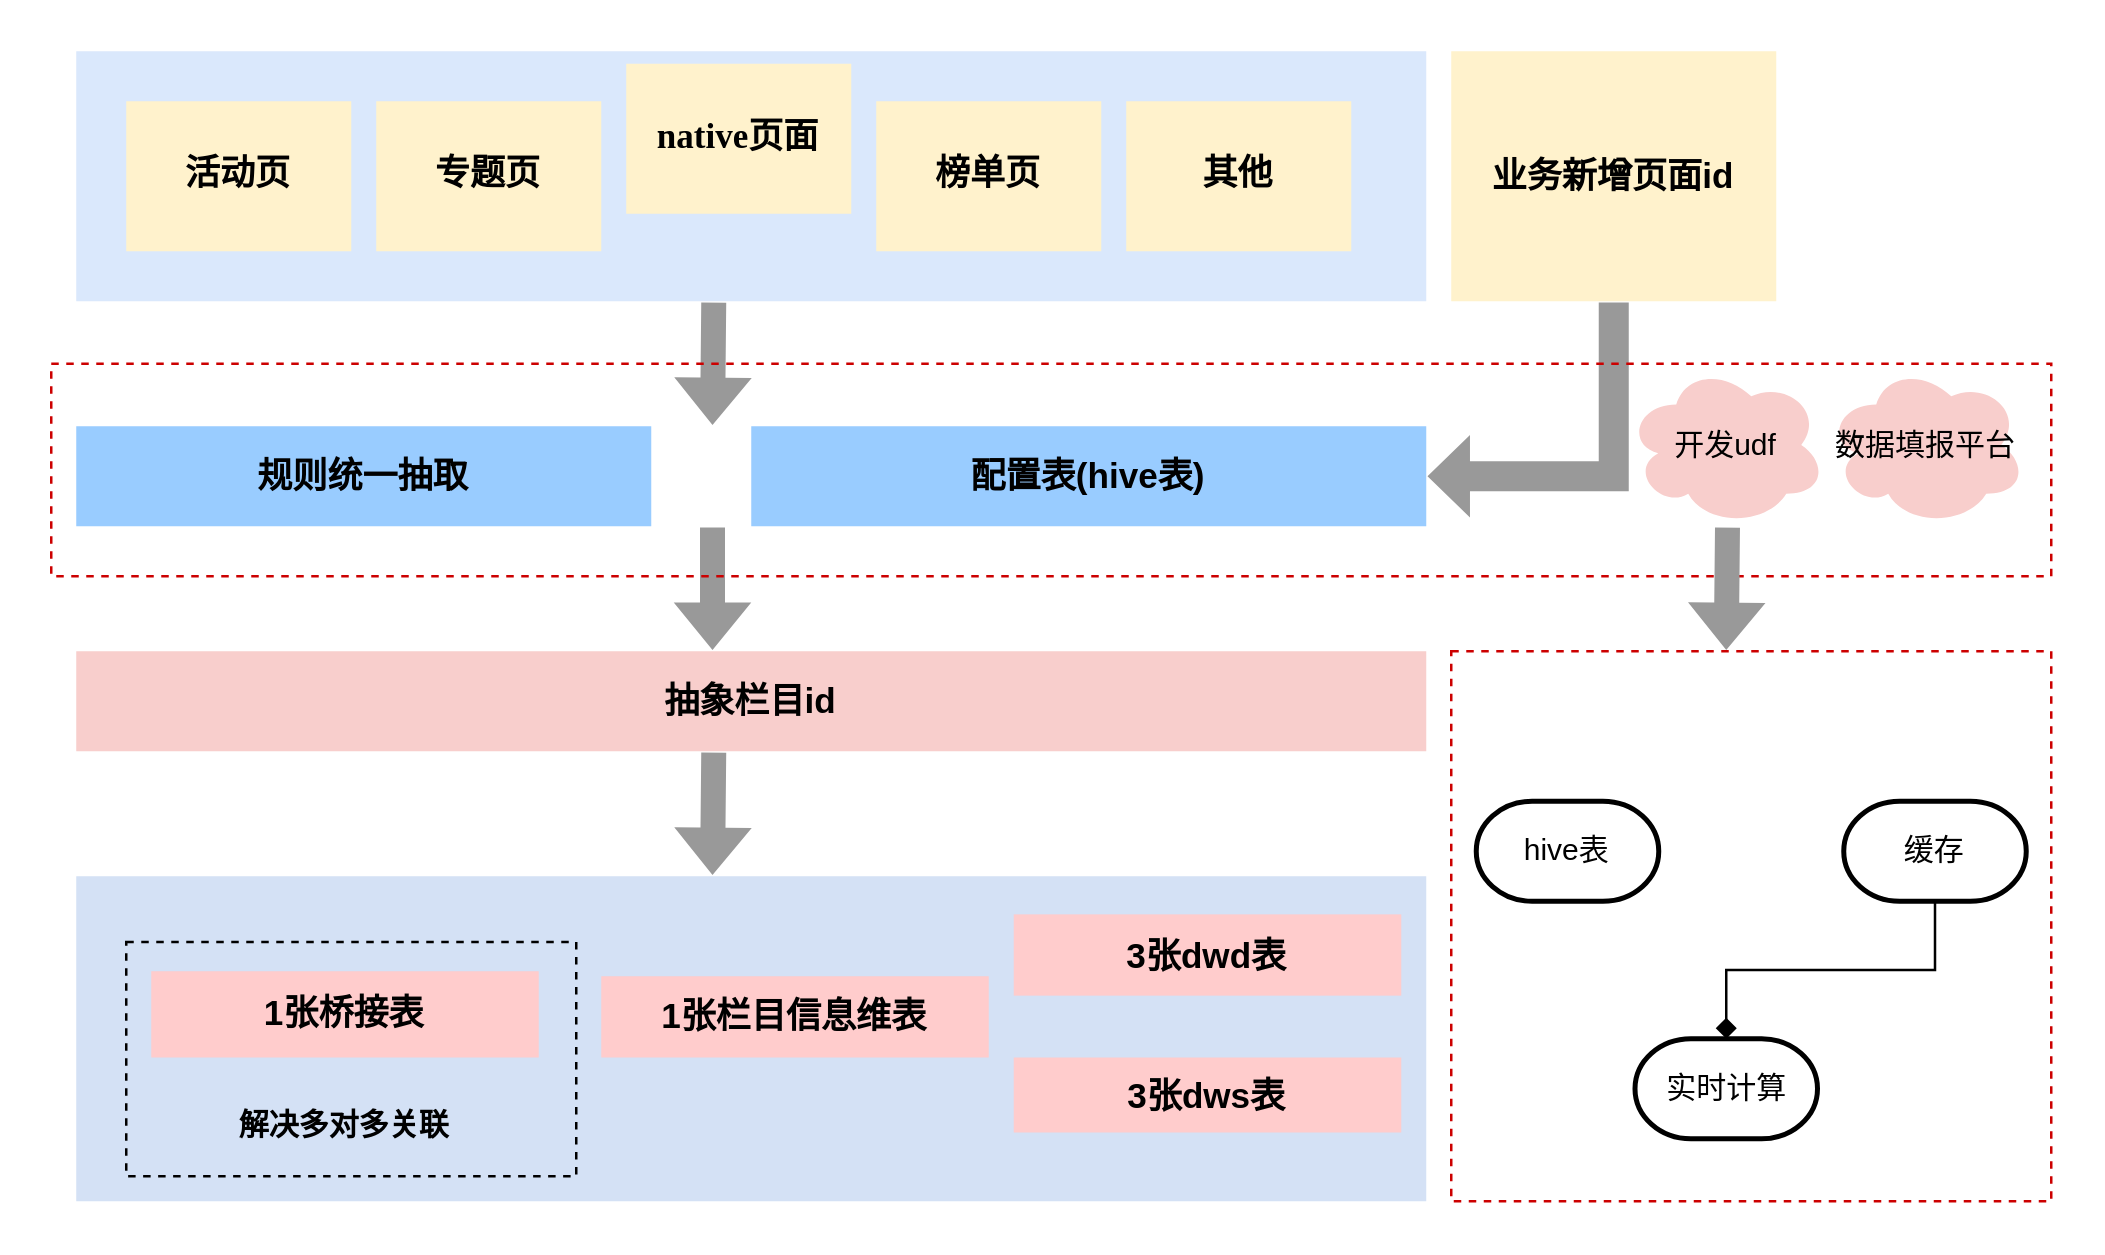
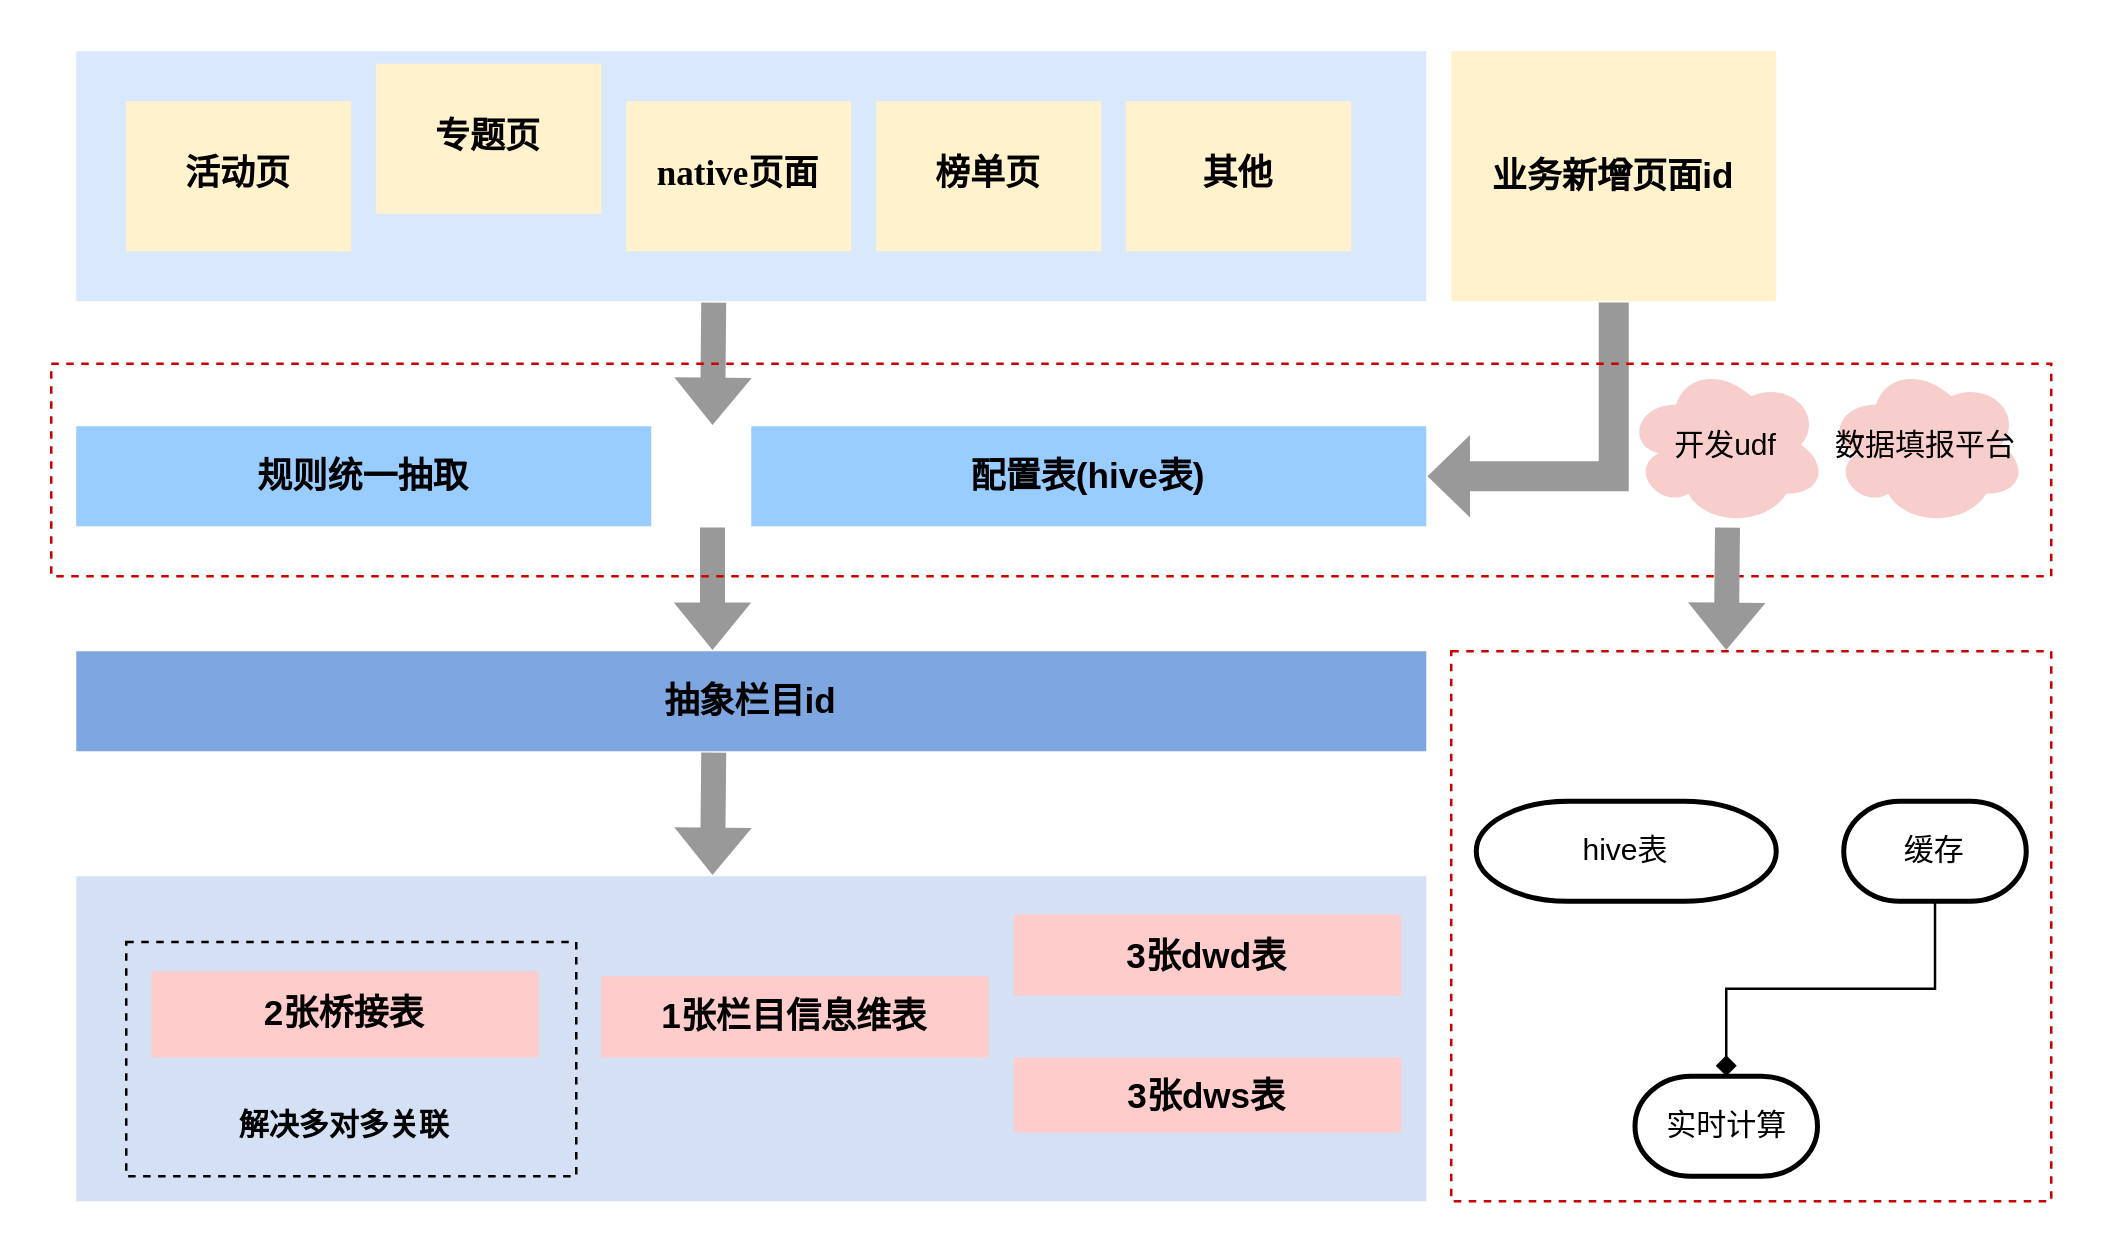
- <mxCell id="6" value="&lt;div class=&quot;okr-block-clipboard&quot; style=&quot;font-size: 14px&quot;&gt;&lt;/div&gt;&lt;h3 style=&quot;font-size: 14px&quot;&gt;native页面&lt;/h3&gt;" style="rounded=0;whiteSpace=wrap;html=1;sketch=0;fontStyle=1;fontFamily=Times New Roman;fontSize=14;strokeColor=none;fillColor=#fff2cc;" parent="1" vertex="1"><mxGeometry x="250" y="25" width="90" height="60" as="geometry" /></mxCell>
+ <mxCell id="6" value="&lt;div class=&quot;okr-block-clipboard&quot; style=&quot;font-size: 14px&quot;&gt;&lt;/div&gt;&lt;h3 style=&quot;font-size: 14px&quot;&gt;native页面&lt;/h3&gt;" style="rounded=0;whiteSpace=wrap;html=1;sketch=0;fontStyle=1;fontFamily=Times New Roman;fontSize=14;strokeColor=none;fillColor=#fff2cc;" parent="1" vertex="1"><mxGeometry x="250" y="40" width="90" height="60" as="geometry" /></mxCell>
- <mxCell id="11" value="&lt;div class=&quot;okr-block-clipboard&quot; style=&quot;font-size: 14px&quot;&gt;&lt;/div&gt;&lt;div style=&quot;font-size: 14px&quot;&gt;专题页&lt;/div&gt;" style="rounded=0;whiteSpace=wrap;html=1;sketch=0;fontStyle=1;fontFamily=Times New Roman;fontSize=14;strokeColor=none;fillColor=#fff2cc;" parent="1" vertex="1"><mxGeometry x="150" y="40" width="90" height="60" as="geometry" /></mxCell>
+ <mxCell id="11" value="&lt;div class=&quot;okr-block-clipboard&quot; style=&quot;font-size: 14px&quot;&gt;&lt;/div&gt;&lt;div style=&quot;font-size: 14px&quot;&gt;专题页&lt;/div&gt;" style="rounded=0;whiteSpace=wrap;html=1;sketch=0;fontStyle=1;fontFamily=Times New Roman;fontSize=14;strokeColor=none;fillColor=#fff2cc;" parent="1" vertex="1"><mxGeometry x="150" y="25" width="90" height="60" as="geometry" /></mxCell>
- <mxCell id="10" value="&lt;h3&gt;抽象栏目id&lt;/h3&gt;" style="rounded=0;whiteSpace=wrap;html=1;strokeColor=none;fillColor=#f8cecc;" parent="1" vertex="1"><mxGeometry x="30" y="260" width="540" height="40" as="geometry" /></mxCell>
+ <mxCell id="10" value="&lt;h3&gt;抽象栏目id&lt;/h3&gt;" style="rounded=0;whiteSpace=wrap;html=1;strokeColor=none;fillColor=#7EA6E0;" parent="1" vertex="1"><mxGeometry x="30" y="260" width="540" height="40" as="geometry" /></mxCell>
- <mxCell id="27" value="hive表" style="strokeWidth=2;html=1;shape=mxgraph.flowchart.terminator;whiteSpace=wrap;fontColor=none;fillColor=default;" parent="1" vertex="1"><mxGeometry x="590" y="320" width="73" height="40" as="geometry" /></mxCell>
+ <mxCell id="27" value="hive表" style="strokeWidth=2;html=1;shape=mxgraph.flowchart.terminator;whiteSpace=wrap;fontColor=none;fillColor=default;" parent="1" vertex="1"><mxGeometry x="590" y="320" width="120" height="40" as="geometry" /></mxCell>
- <mxCell id="14" value="&lt;h3&gt;1张桥接表&lt;/h3&gt;" style="rounded=0;whiteSpace=wrap;html=1;strokeColor=none;fillColor=#FFCCCC;" parent="1" vertex="1"><mxGeometry x="60" y="388" width="155" height="34.5" as="geometry" /></mxCell>
+ <mxCell id="14" value="&lt;h3&gt;2张桥接表&lt;/h3&gt;" style="rounded=0;whiteSpace=wrap;html=1;strokeColor=none;fillColor=#FFCCCC;" parent="1" vertex="1"><mxGeometry x="60" y="388" width="155" height="34.5" as="geometry" /></mxCell>
- <mxCell id="28" value="实时计算" style="strokeWidth=2;html=1;shape=mxgraph.flowchart.terminator;whiteSpace=wrap;fontColor=none;fillColor=default;" parent="1" vertex="1"><mxGeometry x="653.5" y="415" width="73" height="40" as="geometry" /></mxCell>
+ <mxCell id="28" value="实时计算" style="strokeWidth=2;html=1;shape=mxgraph.flowchart.terminator;whiteSpace=wrap;fontColor=none;fillColor=default;" parent="1" vertex="1"><mxGeometry x="653.5" y="430" width="73" height="40" as="geometry" /></mxCell>
